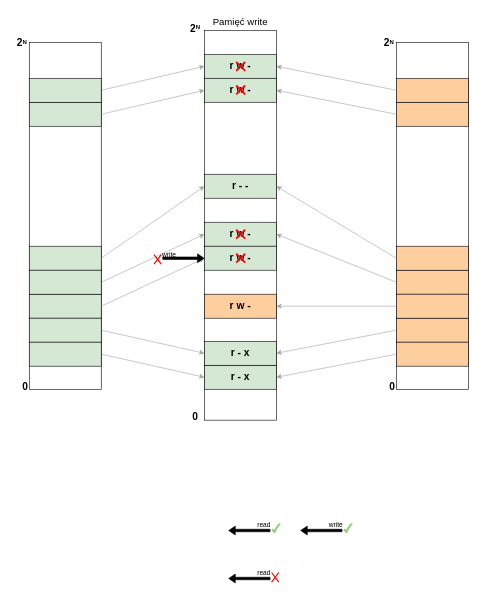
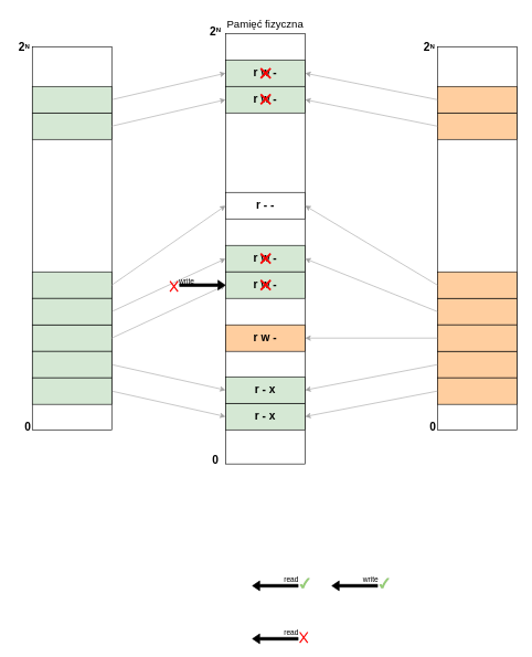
- <mxCell id="4" value="&lt;font style=&quot;font-size: 16px;&quot;&gt;Pamięć write&lt;/font&gt;" style="text;html=1;align=center;verticalAlign=middle;whiteSpace=wrap;rounded=0;" parent="1" vertex="1"><mxGeometry x="340" y="20" width="120" height="30" as="geometry" /></mxCell>
+ <mxCell id="4" value="&lt;font style=&quot;font-size: 16px;&quot;&gt;Pamięć fizyczna&lt;/font&gt;" style="text;html=1;align=center;verticalAlign=middle;whiteSpace=wrap;rounded=0;" parent="1" vertex="1"><mxGeometry x="340" y="20" width="120" height="30" as="geometry" /></mxCell>
- <mxCell id="21" value="&lt;span style=&quot;font-size: 17px;&quot;&gt;&lt;b&gt;r - -&lt;/b&gt;&lt;/span&gt;" style="rounded=0;whiteSpace=wrap;html=1;fillColor=#D5E8D4;strokeWidth=1;" parent="1" vertex="1"><mxGeometry x="340" y="290" width="120" height="40" as="geometry" /></mxCell>
+ <mxCell id="21" value="&lt;span style=&quot;font-size: 17px;&quot;&gt;&lt;b&gt;r - -&lt;/b&gt;&lt;/span&gt;" style="rounded=0;whiteSpace=wrap;html=1;fillColor=#ffffff;strokeWidth=1;" parent="1" vertex="1"><mxGeometry x="340" y="290" width="120" height="40" as="geometry" /></mxCell>
